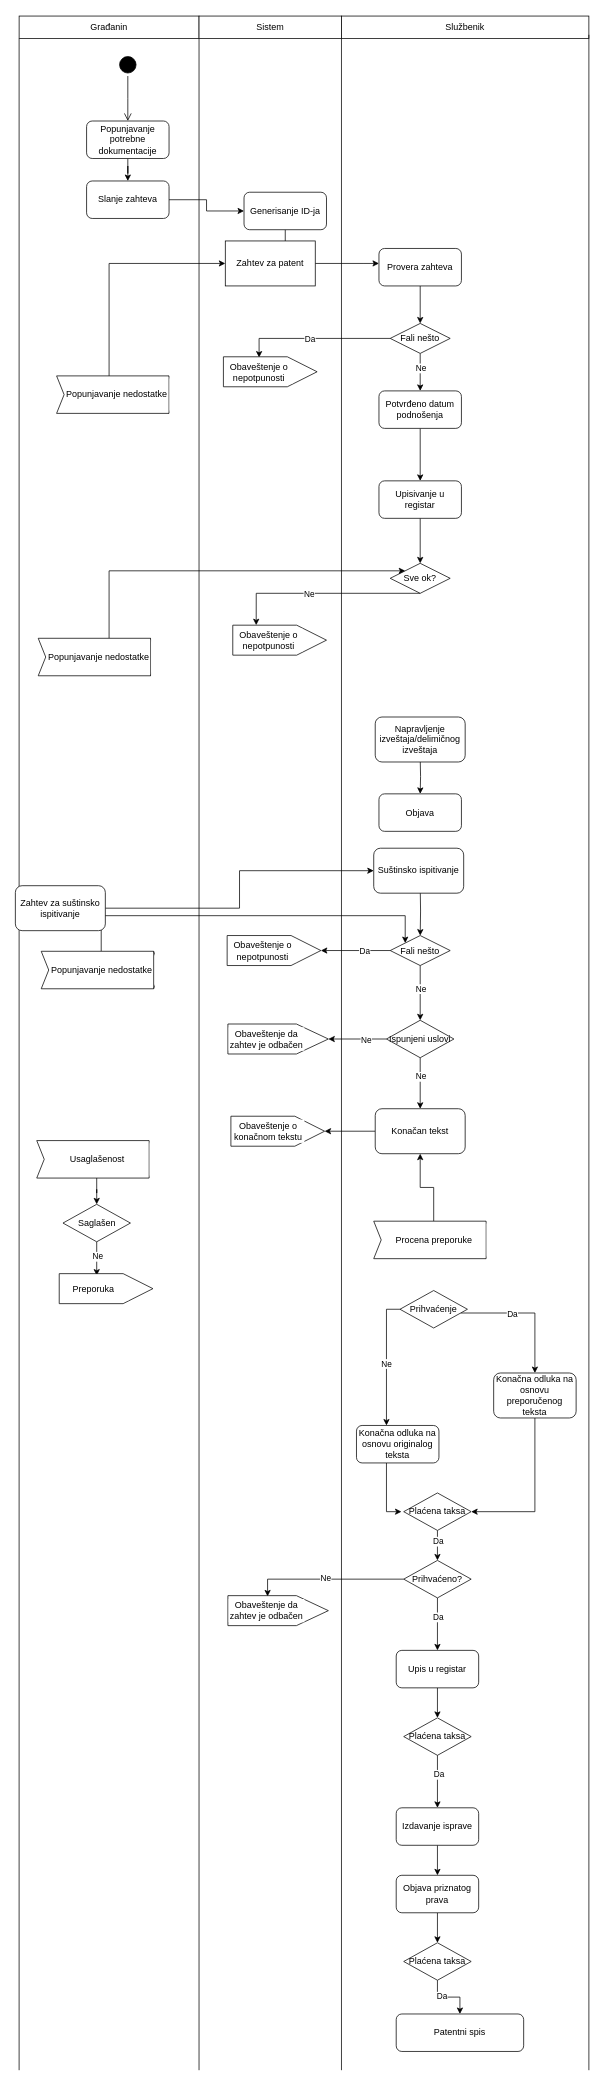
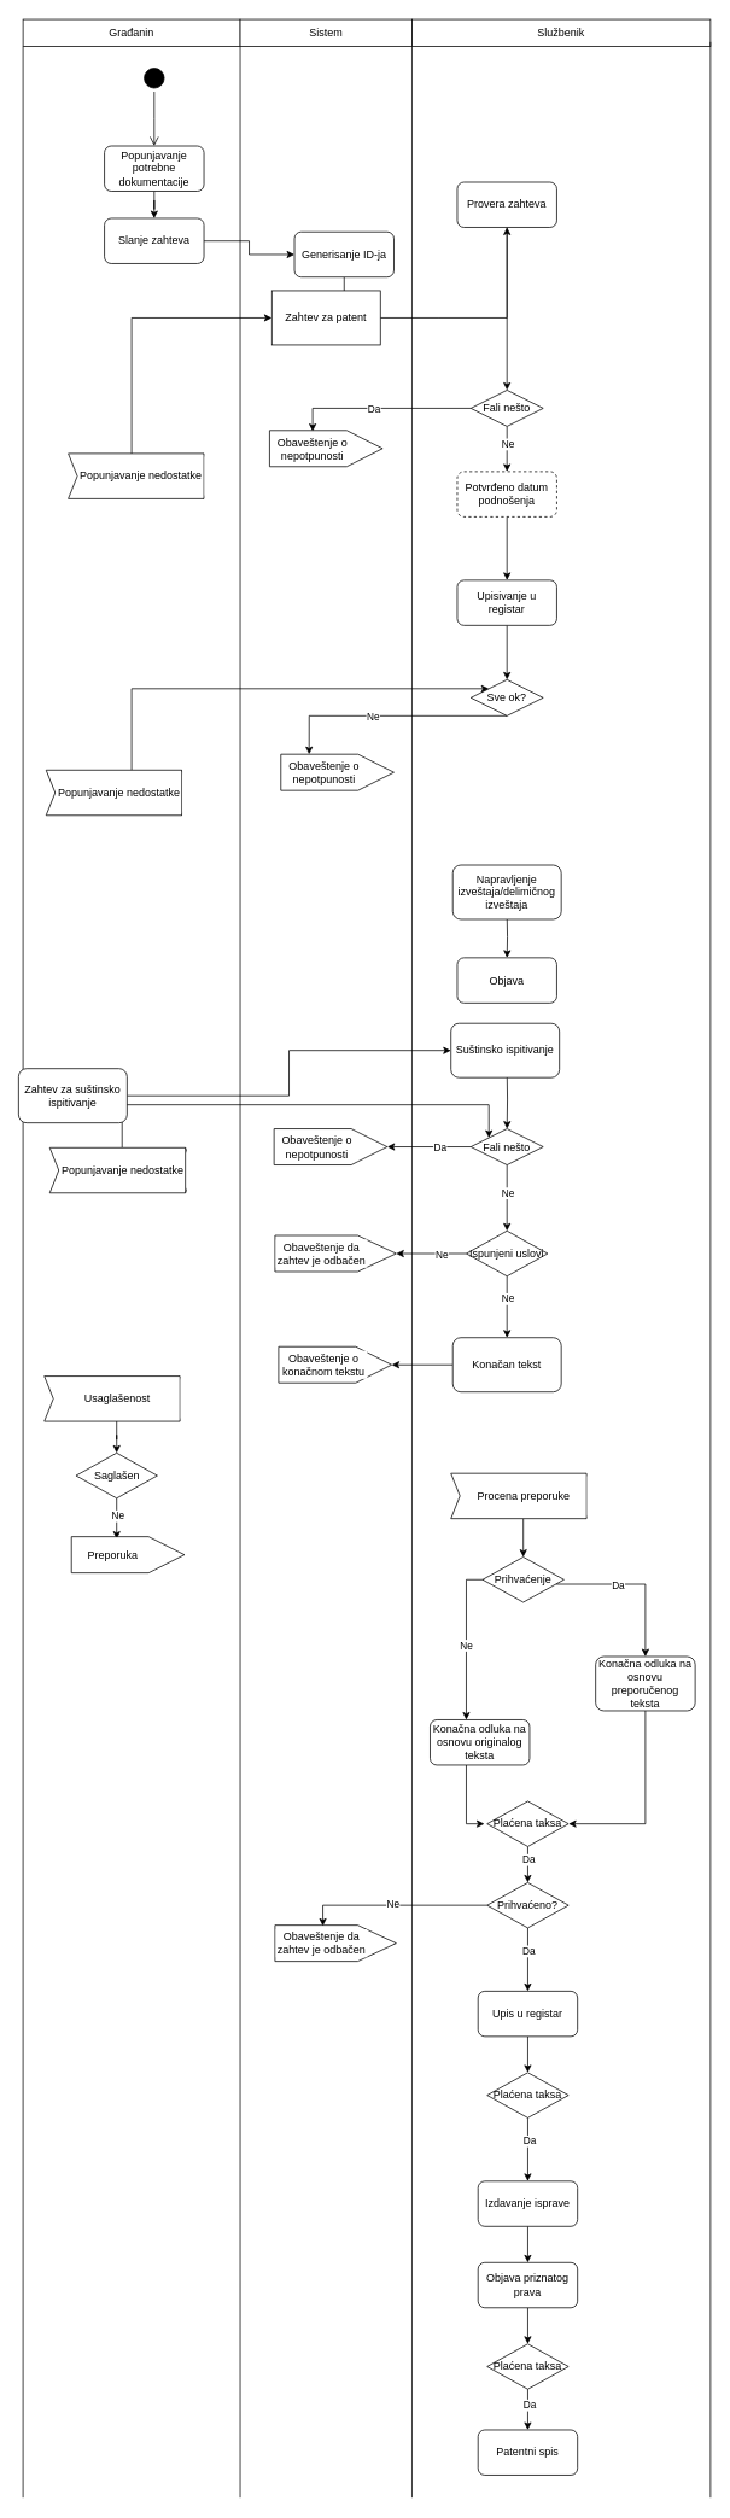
- <mxCell id="20" value="&lt;span style=&quot;font-size: 12px;&quot;&gt;Provera zahteva&lt;/span&gt;" style="rounded=1;whiteSpace=wrap;html=1;" parent="1" vertex="1"><mxGeometry x="505" y="330" width="110" height="50" as="geometry" /></mxCell>
+ <mxCell id="20" value="&lt;span style=&quot;font-size: 12px;&quot;&gt;Provera zahteva&lt;/span&gt;" style="rounded=1;whiteSpace=wrap;html=1;" parent="1" vertex="1"><mxGeometry x="505" y="200" width="110" height="50" as="geometry" /></mxCell>
- <mxCell id="28" value="Potvrđeno datum podnošenja" style="rounded=1;whiteSpace=wrap;html=1;" parent="1" vertex="1"><mxGeometry x="505" y="520" width="110" height="50" as="geometry" /></mxCell>
+ <mxCell id="28" value="Potvrđeno datum podnošenja" style="rounded=1;whiteSpace=wrap;html=1;dashed=1;" parent="1" vertex="1"><mxGeometry x="505" y="520" width="110" height="50" as="geometry" /></mxCell>
- <mxCell id="98" style="edgeStyle=orthogonalEdgeStyle;rounded=0;orthogonalLoop=1;jettySize=auto;html=1;strokeColor=#000000;fontColor=#000000;" parent="1" source="99" target="118" edge="1"><mxGeometry relative="1" as="geometry" /></mxCell>
+ <mxCell id="98" style="edgeStyle=orthogonalEdgeStyle;rounded=0;orthogonalLoop=1;jettySize=auto;html=1;strokeColor=#000000;fontColor=#000000;" parent="1" source="99" target="106" edge="1"><mxGeometry relative="1" as="geometry" /></mxCell>
- <mxCell id="83" value="&lt;span style=&quot;font-size: 12px;&quot;&gt;Patentni spis&lt;/span&gt;" style="rounded=1;whiteSpace=wrap;html=1;" parent="1" vertex="1"><mxGeometry x="528" y="2685" width="170" height="50" as="geometry" /></mxCell>
+ <mxCell id="83" value="&lt;span style=&quot;font-size: 12px;&quot;&gt;Patentni spis&lt;/span&gt;" style="rounded=1;whiteSpace=wrap;html=1;" parent="1" vertex="1"><mxGeometry x="528" y="2685" width="110" height="50" as="geometry" /></mxCell>
